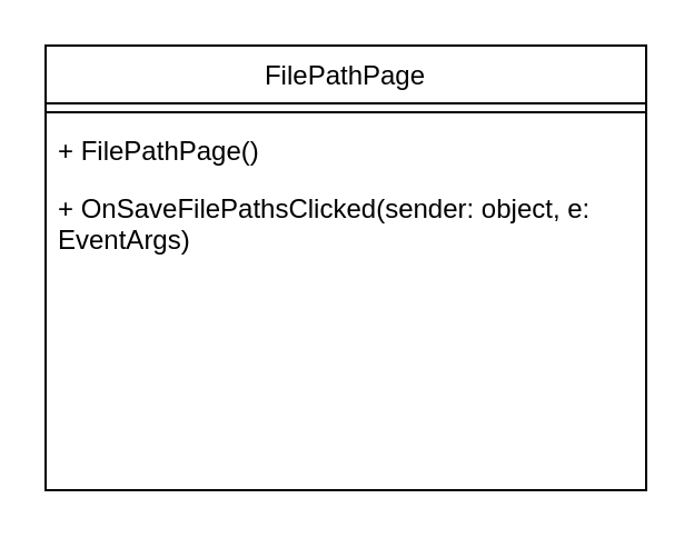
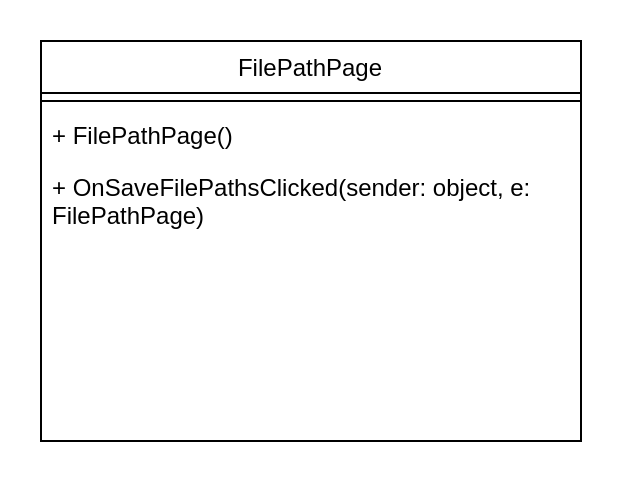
- <mxCell id="5" value="+ OnSaveFilePathsClicked(sender: object, e:&#10;EventArgs) " style="text;align=left;verticalAlign=top;spacingLeft=4;spacingRight=4;overflow=hidden;rotatable=0;points=[[0,0.5],[1,0.5]];portConstraint=eastwest;" vertex="1" parent="2"><mxGeometry y="60" width="270" height="54" as="geometry" /></mxCell>
+ <mxCell id="5" value="+ OnSaveFilePathsClicked(sender: object, e:&#10;FilePathPage) " style="text;align=left;verticalAlign=top;spacingLeft=4;spacingRight=4;overflow=hidden;rotatable=0;points=[[0,0.5],[1,0.5]];portConstraint=eastwest;" vertex="1" parent="2"><mxGeometry y="60" width="270" height="54" as="geometry" /></mxCell>
